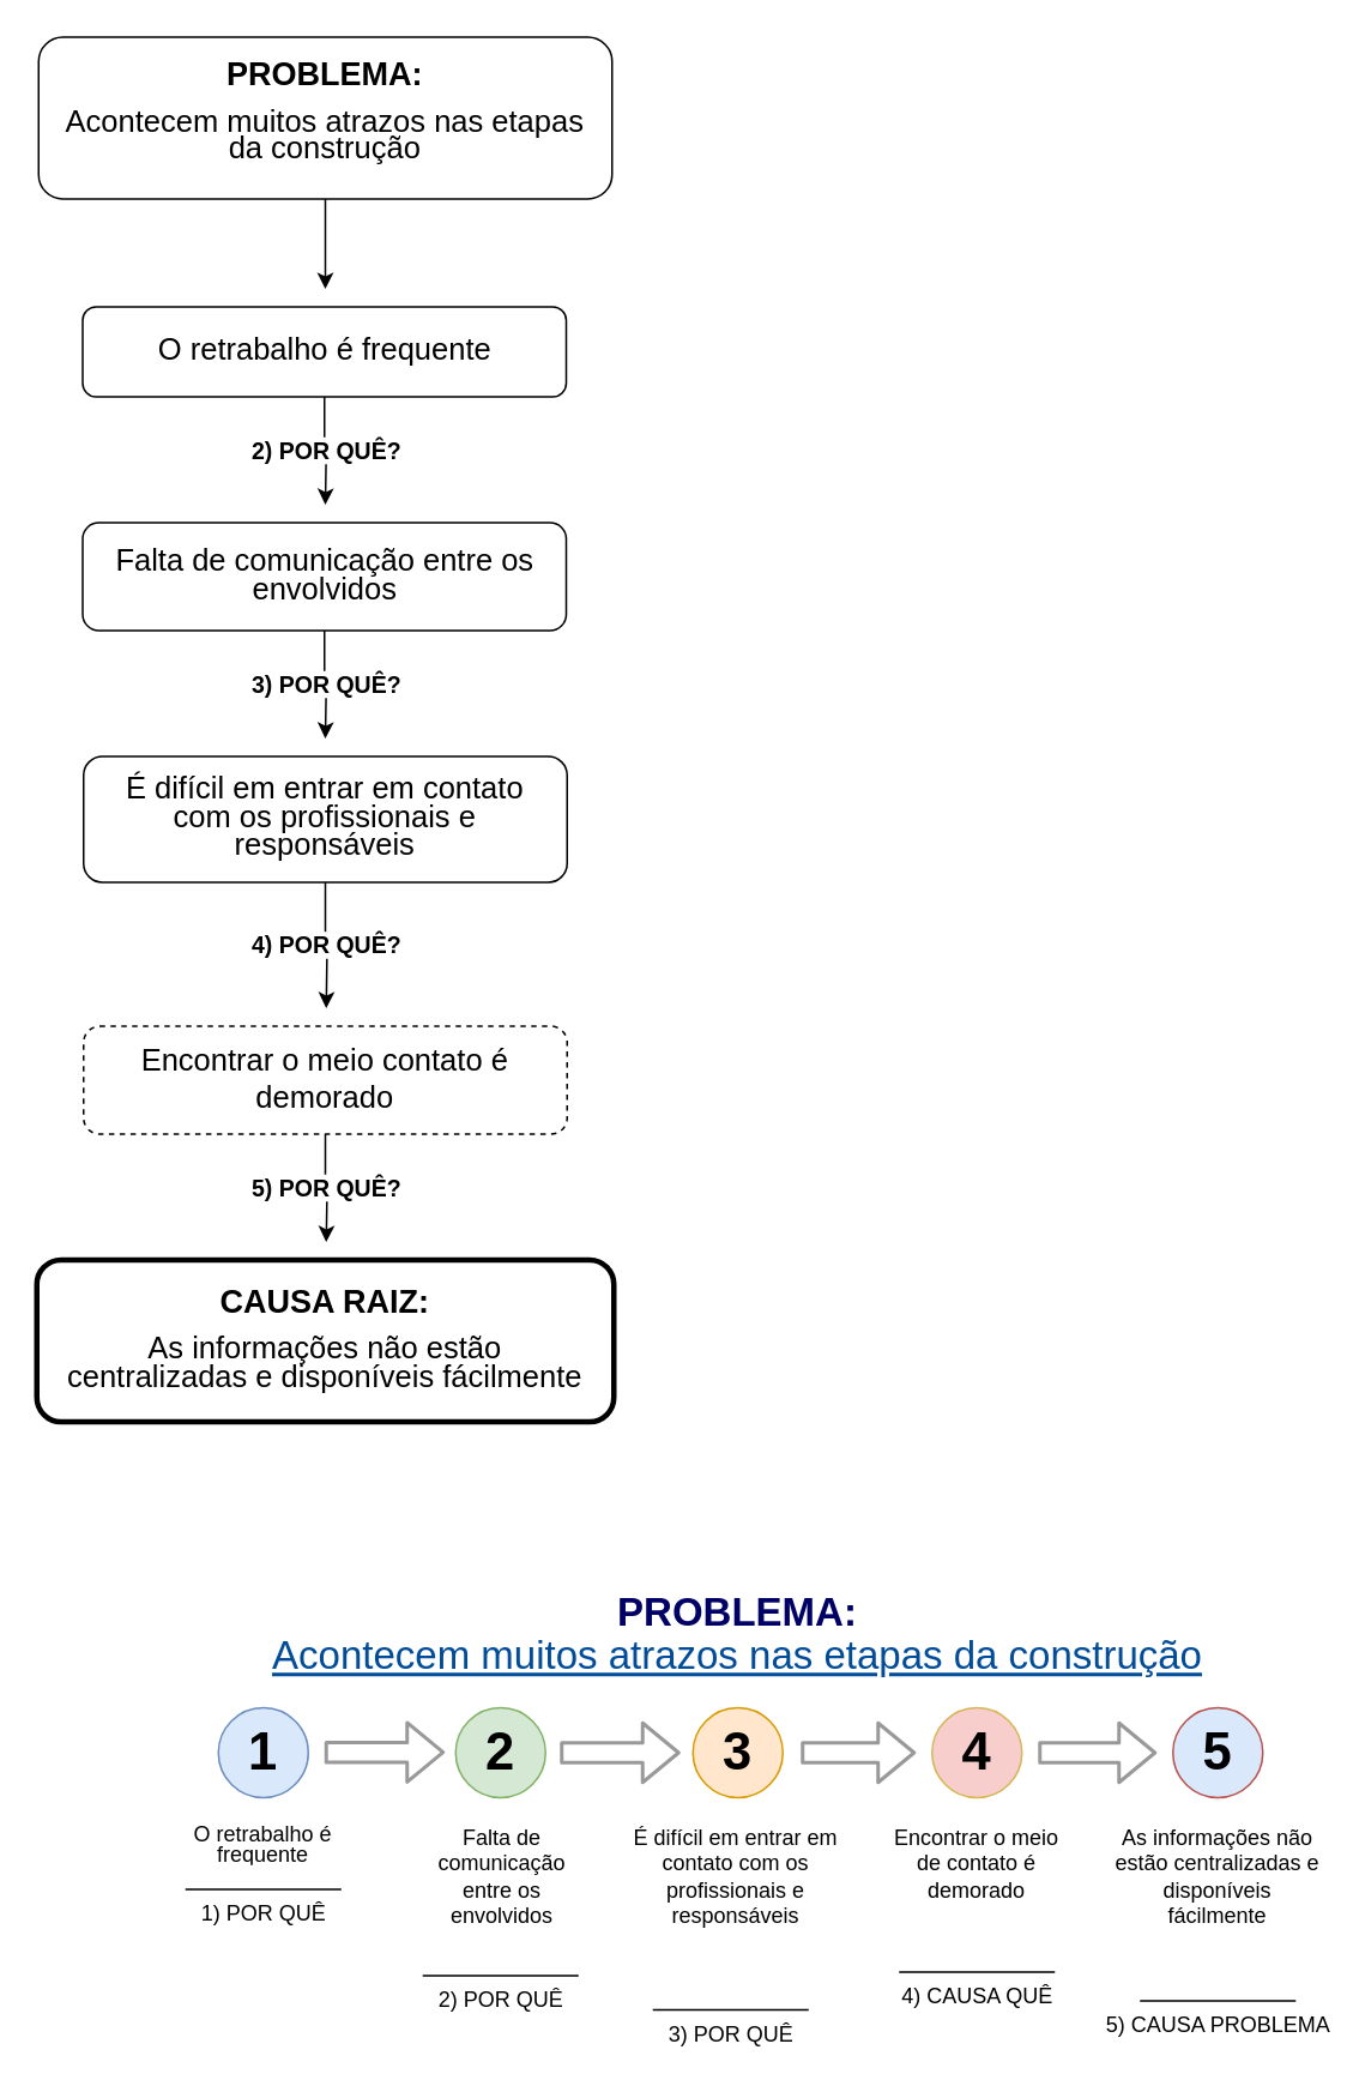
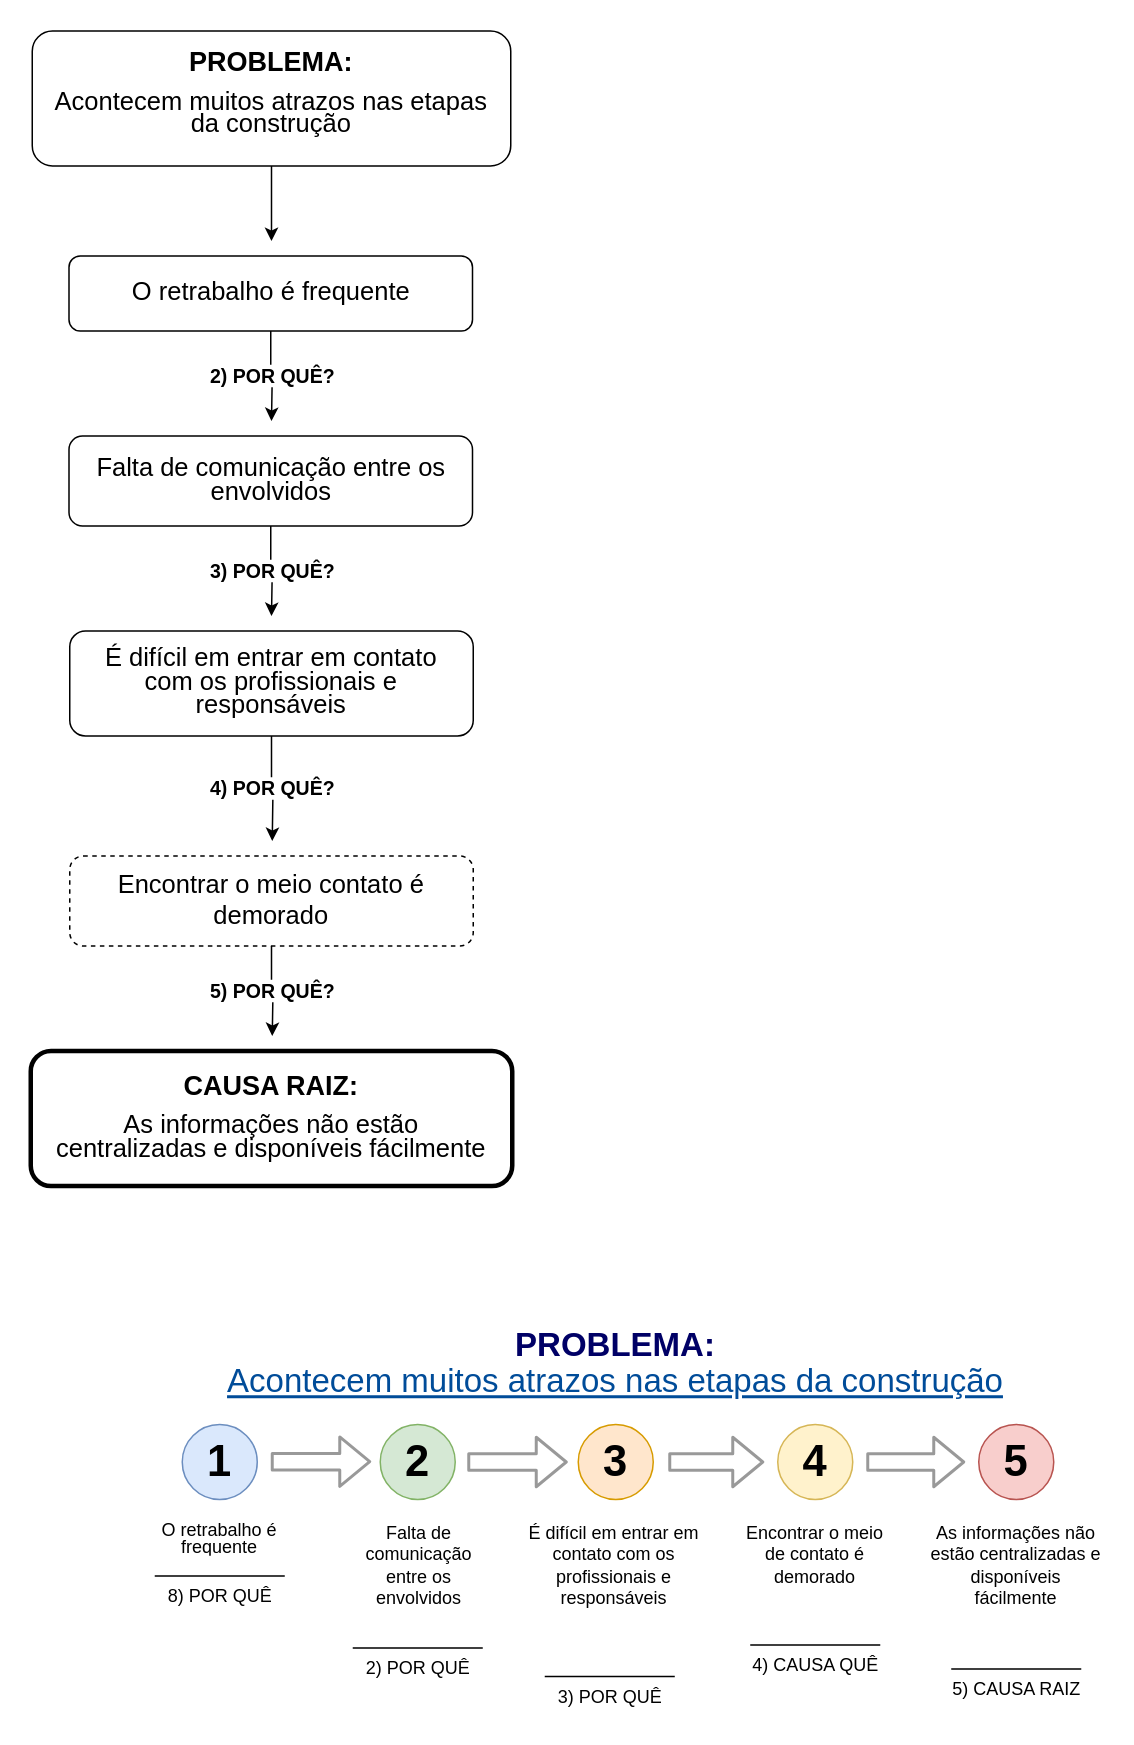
- <mxCell id="44" value="&lt;font style=&quot;font-size: 29px;&quot;&gt;&lt;b&gt;4&lt;/b&gt;&lt;/font&gt;" style="ellipse;whiteSpace=wrap;html=1;aspect=fixed;fillColor=#f8cecc;strokeColor=#d6b656;" parent="42" vertex="1"><mxGeometry x="30" width="50" height="50" as="geometry" /></mxCell>
+ <mxCell id="44" value="&lt;font style=&quot;font-size: 29px;&quot;&gt;&lt;b&gt;4&lt;/b&gt;&lt;/font&gt;" style="ellipse;whiteSpace=wrap;html=1;aspect=fixed;fillColor=#fff2cc;strokeColor=#d6b656;" parent="42" vertex="1"><mxGeometry x="30" width="50" height="50" as="geometry" /></mxCell>
- <mxCell id="40" value="&lt;font style=&quot;font-size: 29px;&quot;&gt;&lt;b&gt;5&lt;/b&gt;&lt;/font&gt;" style="ellipse;whiteSpace=wrap;html=1;aspect=fixed;fillColor=#dae8fc;strokeColor=#b85450;" parent="38" vertex="1"><mxGeometry x="32" width="50" height="50" as="geometry" /></mxCell>
+ <mxCell id="40" value="&lt;font style=&quot;font-size: 29px;&quot;&gt;&lt;b&gt;5&lt;/b&gt;&lt;/font&gt;" style="ellipse;whiteSpace=wrap;html=1;aspect=fixed;fillColor=#f8cecc;strokeColor=#b85450;" parent="38" vertex="1"><mxGeometry x="32" width="50" height="50" as="geometry" /></mxCell>
- <mxCell id="57" value="&lt;div style=&quot;margin-bottom: 5px;&quot;&gt;&lt;u&gt;&amp;nbsp; &amp;nbsp; &amp;nbsp; &amp;nbsp; &amp;nbsp; &amp;nbsp; &amp;nbsp; &amp;nbsp; &amp;nbsp; &amp;nbsp; &amp;nbsp; &amp;nbsp; &amp;nbsp;&amp;nbsp;&lt;/u&gt;&lt;/div&gt;1) POR QUÊ" style="text;html=1;align=center;verticalAlign=middle;resizable=0;points=[];autosize=1;strokeColor=none;fillColor=none;spacing=0;" parent="54" vertex="1"><mxGeometry y="85" width="110" height="40" as="geometry" /></mxCell>
+ <mxCell id="57" value="&lt;div style=&quot;margin-bottom: 5px;&quot;&gt;&lt;u&gt;&amp;nbsp; &amp;nbsp; &amp;nbsp; &amp;nbsp; &amp;nbsp; &amp;nbsp; &amp;nbsp; &amp;nbsp; &amp;nbsp; &amp;nbsp; &amp;nbsp; &amp;nbsp; &amp;nbsp;&amp;nbsp;&lt;/u&gt;&lt;/div&gt;8) POR QUÊ" style="text;html=1;align=center;verticalAlign=middle;resizable=0;points=[];autosize=1;strokeColor=none;fillColor=none;spacing=0;" parent="54" vertex="1"><mxGeometry y="85" width="110" height="40" as="geometry" /></mxCell>
- <mxCell id="41" value="&lt;div style=&quot;margin-bottom: 5px;&quot;&gt;&lt;u&gt;&amp;nbsp; &amp;nbsp; &amp;nbsp; &amp;nbsp; &amp;nbsp; &amp;nbsp; &amp;nbsp; &amp;nbsp; &amp;nbsp; &amp;nbsp; &amp;nbsp; &amp;nbsp; &amp;nbsp;&amp;nbsp;&lt;/u&gt;&lt;/div&gt;5) CAUSA PROBLEMA" style="text;html=1;align=center;verticalAlign=middle;resizable=0;points=[];autosize=1;strokeColor=none;fillColor=none;spacing=0;" parent="38" vertex="1"><mxGeometry x="2" y="147" width="110" height="40" as="geometry" /></mxCell>
+ <mxCell id="41" value="&lt;div style=&quot;margin-bottom: 5px;&quot;&gt;&lt;u&gt;&amp;nbsp; &amp;nbsp; &amp;nbsp; &amp;nbsp; &amp;nbsp; &amp;nbsp; &amp;nbsp; &amp;nbsp; &amp;nbsp; &amp;nbsp; &amp;nbsp; &amp;nbsp; &amp;nbsp;&amp;nbsp;&lt;/u&gt;&lt;/div&gt;5) CAUSA RAIZ" style="text;html=1;align=center;verticalAlign=middle;resizable=0;points=[];autosize=1;strokeColor=none;fillColor=none;spacing=0;" parent="38" vertex="1"><mxGeometry x="2" y="147" width="110" height="40" as="geometry" /></mxCell>
